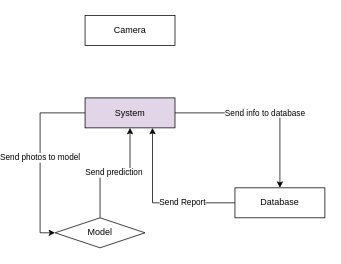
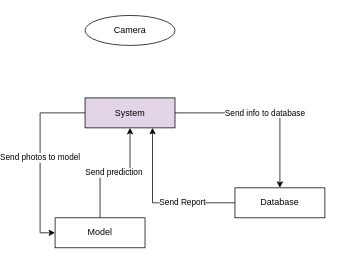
- <mxCell id="2" value="Camera" style="rounded=0;whiteSpace=wrap;html=1;" vertex="1" parent="1"><mxGeometry x="60" y="20" width="120" height="40" as="geometry" /></mxCell>
+ <mxCell id="2" value="Camera" style="ellipse;whiteSpace=wrap;html=1;" vertex="1" parent="1"><mxGeometry x="60" y="20" width="120" height="40" as="geometry" /></mxCell>
- <mxCell id="7" value="Model" style="rhombus;whiteSpace=wrap;html=1;" vertex="1" parent="1"><mxGeometry x="20" y="290" width="120" height="40" as="geometry" /></mxCell>
+ <mxCell id="7" value="Model" style="rounded=0;whiteSpace=wrap;html=1;" vertex="1" parent="1"><mxGeometry x="20" y="290" width="120" height="40" as="geometry" /></mxCell>
